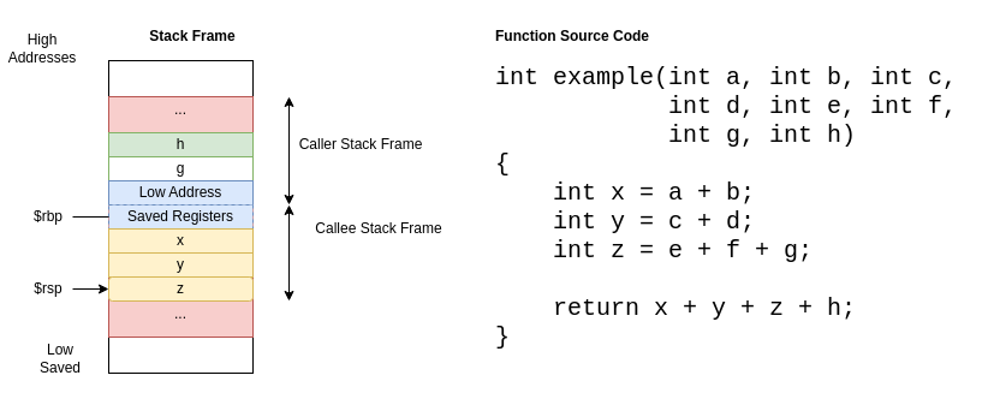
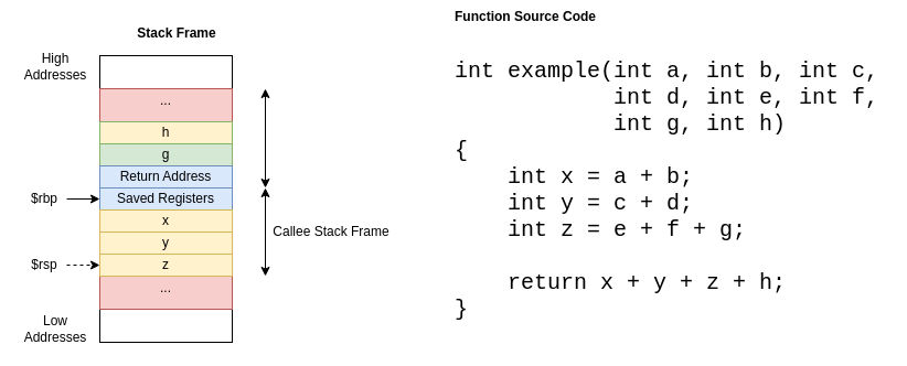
- <mxCell id="25" value="Function Source Code" style="text;html=1;strokeColor=none;fillColor=none;align=left;verticalAlign=middle;whiteSpace=wrap;rounded=0;fontStyle=1" parent="1" vertex="1"><mxGeometry x="410" y="20" width="180" height="20" as="geometry" /></mxCell>
+ <mxCell id="25" value="Function Source Code" style="text;html=1;strokeColor=none;fillColor=none;align=left;verticalAlign=middle;whiteSpace=wrap;rounded=0;fontStyle=1" parent="1" vertex="1"><mxGeometry x="410" y="5" width="180" height="20" as="geometry" /></mxCell>
- <mxCell id="3" value="High Addresses" style="text;html=1;strokeColor=none;fillColor=none;align=center;verticalAlign=middle;whiteSpace=wrap;rounded=0;" parent="1" vertex="1"><mxGeometry x="15" y="30" width="40" height="20" as="geometry" /></mxCell>
+ <mxCell id="3" value="High Addresses" style="text;html=1;strokeColor=none;fillColor=none;align=center;verticalAlign=middle;whiteSpace=wrap;rounded=0;" parent="1" vertex="1"><mxGeometry x="30" y="50" width="40" height="20" as="geometry" /></mxCell>
- <mxCell id="9" value="h" style="rounded=0;whiteSpace=wrap;html=1;fillColor=#d5e8d4;strokeColor=#82b366;" parent="1" vertex="1"><mxGeometry x="90" y="110" width="120" height="20" as="geometry" /></mxCell>
+ <mxCell id="9" value="h" style="rounded=0;whiteSpace=wrap;html=1;fillColor=#fff2cc;strokeColor=#82b366;" parent="1" vertex="1"><mxGeometry x="90" y="110" width="120" height="20" as="geometry" /></mxCell>
- <mxCell id="22" value="Caller Stack Frame" style="text;html=1;strokeColor=none;fillColor=none;align=center;verticalAlign=middle;whiteSpace=wrap;rounded=0;" parent="1" vertex="1"><mxGeometry x="240" y="110" width="120" height="20" as="geometry" /></mxCell>
- <mxCell id="10" value="g" style="rounded=0;whiteSpace=wrap;html=1;fillColor=#ffffff;strokeColor=#82b366;" parent="1" vertex="1"><mxGeometry x="90" y="130" width="120" height="20" as="geometry" /></mxCell>
+ <mxCell id="10" value="g" style="rounded=0;whiteSpace=wrap;html=1;fillColor=#d5e8d4;strokeColor=#82b366;" parent="1" vertex="1"><mxGeometry x="90" y="130" width="120" height="20" as="geometry" /></mxCell>
- <mxCell id="11" value="Low Address" style="rounded=0;whiteSpace=wrap;html=1;fillColor=#dae8fc;strokeColor=#6c8ebf;" parent="1" vertex="1"><mxGeometry x="90" y="150" width="120" height="20" as="geometry" /></mxCell>
+ <mxCell id="11" value="Return Address" style="rounded=0;whiteSpace=wrap;html=1;fillColor=#dae8fc;strokeColor=#6c8ebf;" parent="1" vertex="1"><mxGeometry x="90" y="150" width="120" height="20" as="geometry" /></mxCell>
- <mxCell id="18" style="edgeStyle=orthogonalEdgeStyle;rounded=0;orthogonalLoop=1;jettySize=auto;html=1;exitX=1;exitY=0.5;exitDx=0;exitDy=0;entryX=0;entryY=0.5;entryDx=0;entryDy=0;endArrow=none;" parent="1" source="19" target="12" edge="1"><mxGeometry relative="1" as="geometry" /></mxCell>
+ <mxCell id="18" style="edgeStyle=orthogonalEdgeStyle;rounded=0;orthogonalLoop=1;jettySize=auto;html=1;exitX=1;exitY=0.5;exitDx=0;exitDy=0;entryX=0;entryY=0.5;entryDx=0;entryDy=0;" parent="1" source="19" target="12" edge="1"><mxGeometry relative="1" as="geometry" /></mxCell>
- <mxCell id="12" value="Saved Registers" style="rounded=0;whiteSpace=wrap;html=1;fillColor=#dae8fc;strokeColor=#6c8ebf;dashed=1;" parent="1" vertex="1"><mxGeometry x="90" y="170" width="120" height="20" as="geometry" /></mxCell>
+ <mxCell id="12" value="Saved Registers" style="rounded=0;whiteSpace=wrap;html=1;fillColor=#dae8fc;strokeColor=#6c8ebf;" parent="1" vertex="1"><mxGeometry x="90" y="170" width="120" height="20" as="geometry" /></mxCell>
- <mxCell id="23" value="Callee Stack Frame" style="text;html=1;strokeColor=none;fillColor=none;align=center;verticalAlign=middle;whiteSpace=wrap;rounded=0;" parent="1" vertex="1"><mxGeometry x="260" y="180" width="110" height="20" as="geometry" /></mxCell>
+ <mxCell id="23" value="Callee Stack Frame" style="text;html=1;strokeColor=none;fillColor=none;align=center;verticalAlign=middle;whiteSpace=wrap;rounded=0;" parent="1" vertex="1"><mxGeometry x="245" y="200" width="110" height="20" as="geometry" /></mxCell>
- <mxCell id="16" style="edgeStyle=orthogonalEdgeStyle;rounded=0;orthogonalLoop=1;jettySize=auto;html=1;exitX=1;exitY=0.5;exitDx=0;exitDy=0;entryX=0;entryY=0.5;entryDx=0;entryDy=0;" parent="1" source="17" target="15" edge="1"><mxGeometry relative="1" as="geometry" /></mxCell>
+ <mxCell id="16" style="edgeStyle=orthogonalEdgeStyle;rounded=0;orthogonalLoop=1;jettySize=auto;html=1;exitX=1;exitY=0.5;exitDx=0;exitDy=0;entryX=0;entryY=0.5;entryDx=0;entryDy=0;dashed=1;" parent="1" source="17" target="15" edge="1"><mxGeometry relative="1" as="geometry" /></mxCell>
- <mxCell id="15" value="z" style="whiteSpace=wrap;html=1;fillColor=#fff2cc;strokeColor=#d6b656;rounded=1;" parent="1" vertex="1"><mxGeometry x="90" y="230" width="120" height="20" as="geometry" /></mxCell>
+ <mxCell id="15" value="z" style="rounded=0;whiteSpace=wrap;html=1;fillColor=#fff2cc;strokeColor=#d6b656;" parent="1" vertex="1"><mxGeometry x="90" y="230" width="120" height="20" as="geometry" /></mxCell>
- <mxCell id="4" value="Low Saved" style="text;html=1;strokeColor=none;fillColor=none;align=center;verticalAlign=middle;whiteSpace=wrap;rounded=0;" parent="1" vertex="1"><mxGeometry x="30" y="288" width="40" height="20" as="geometry" /></mxCell>
+ <mxCell id="4" value="Low Addresses" style="text;html=1;strokeColor=none;fillColor=none;align=center;verticalAlign=middle;whiteSpace=wrap;rounded=0;" parent="1" vertex="1"><mxGeometry x="30" y="288" width="40" height="20" as="geometry" /></mxCell>
